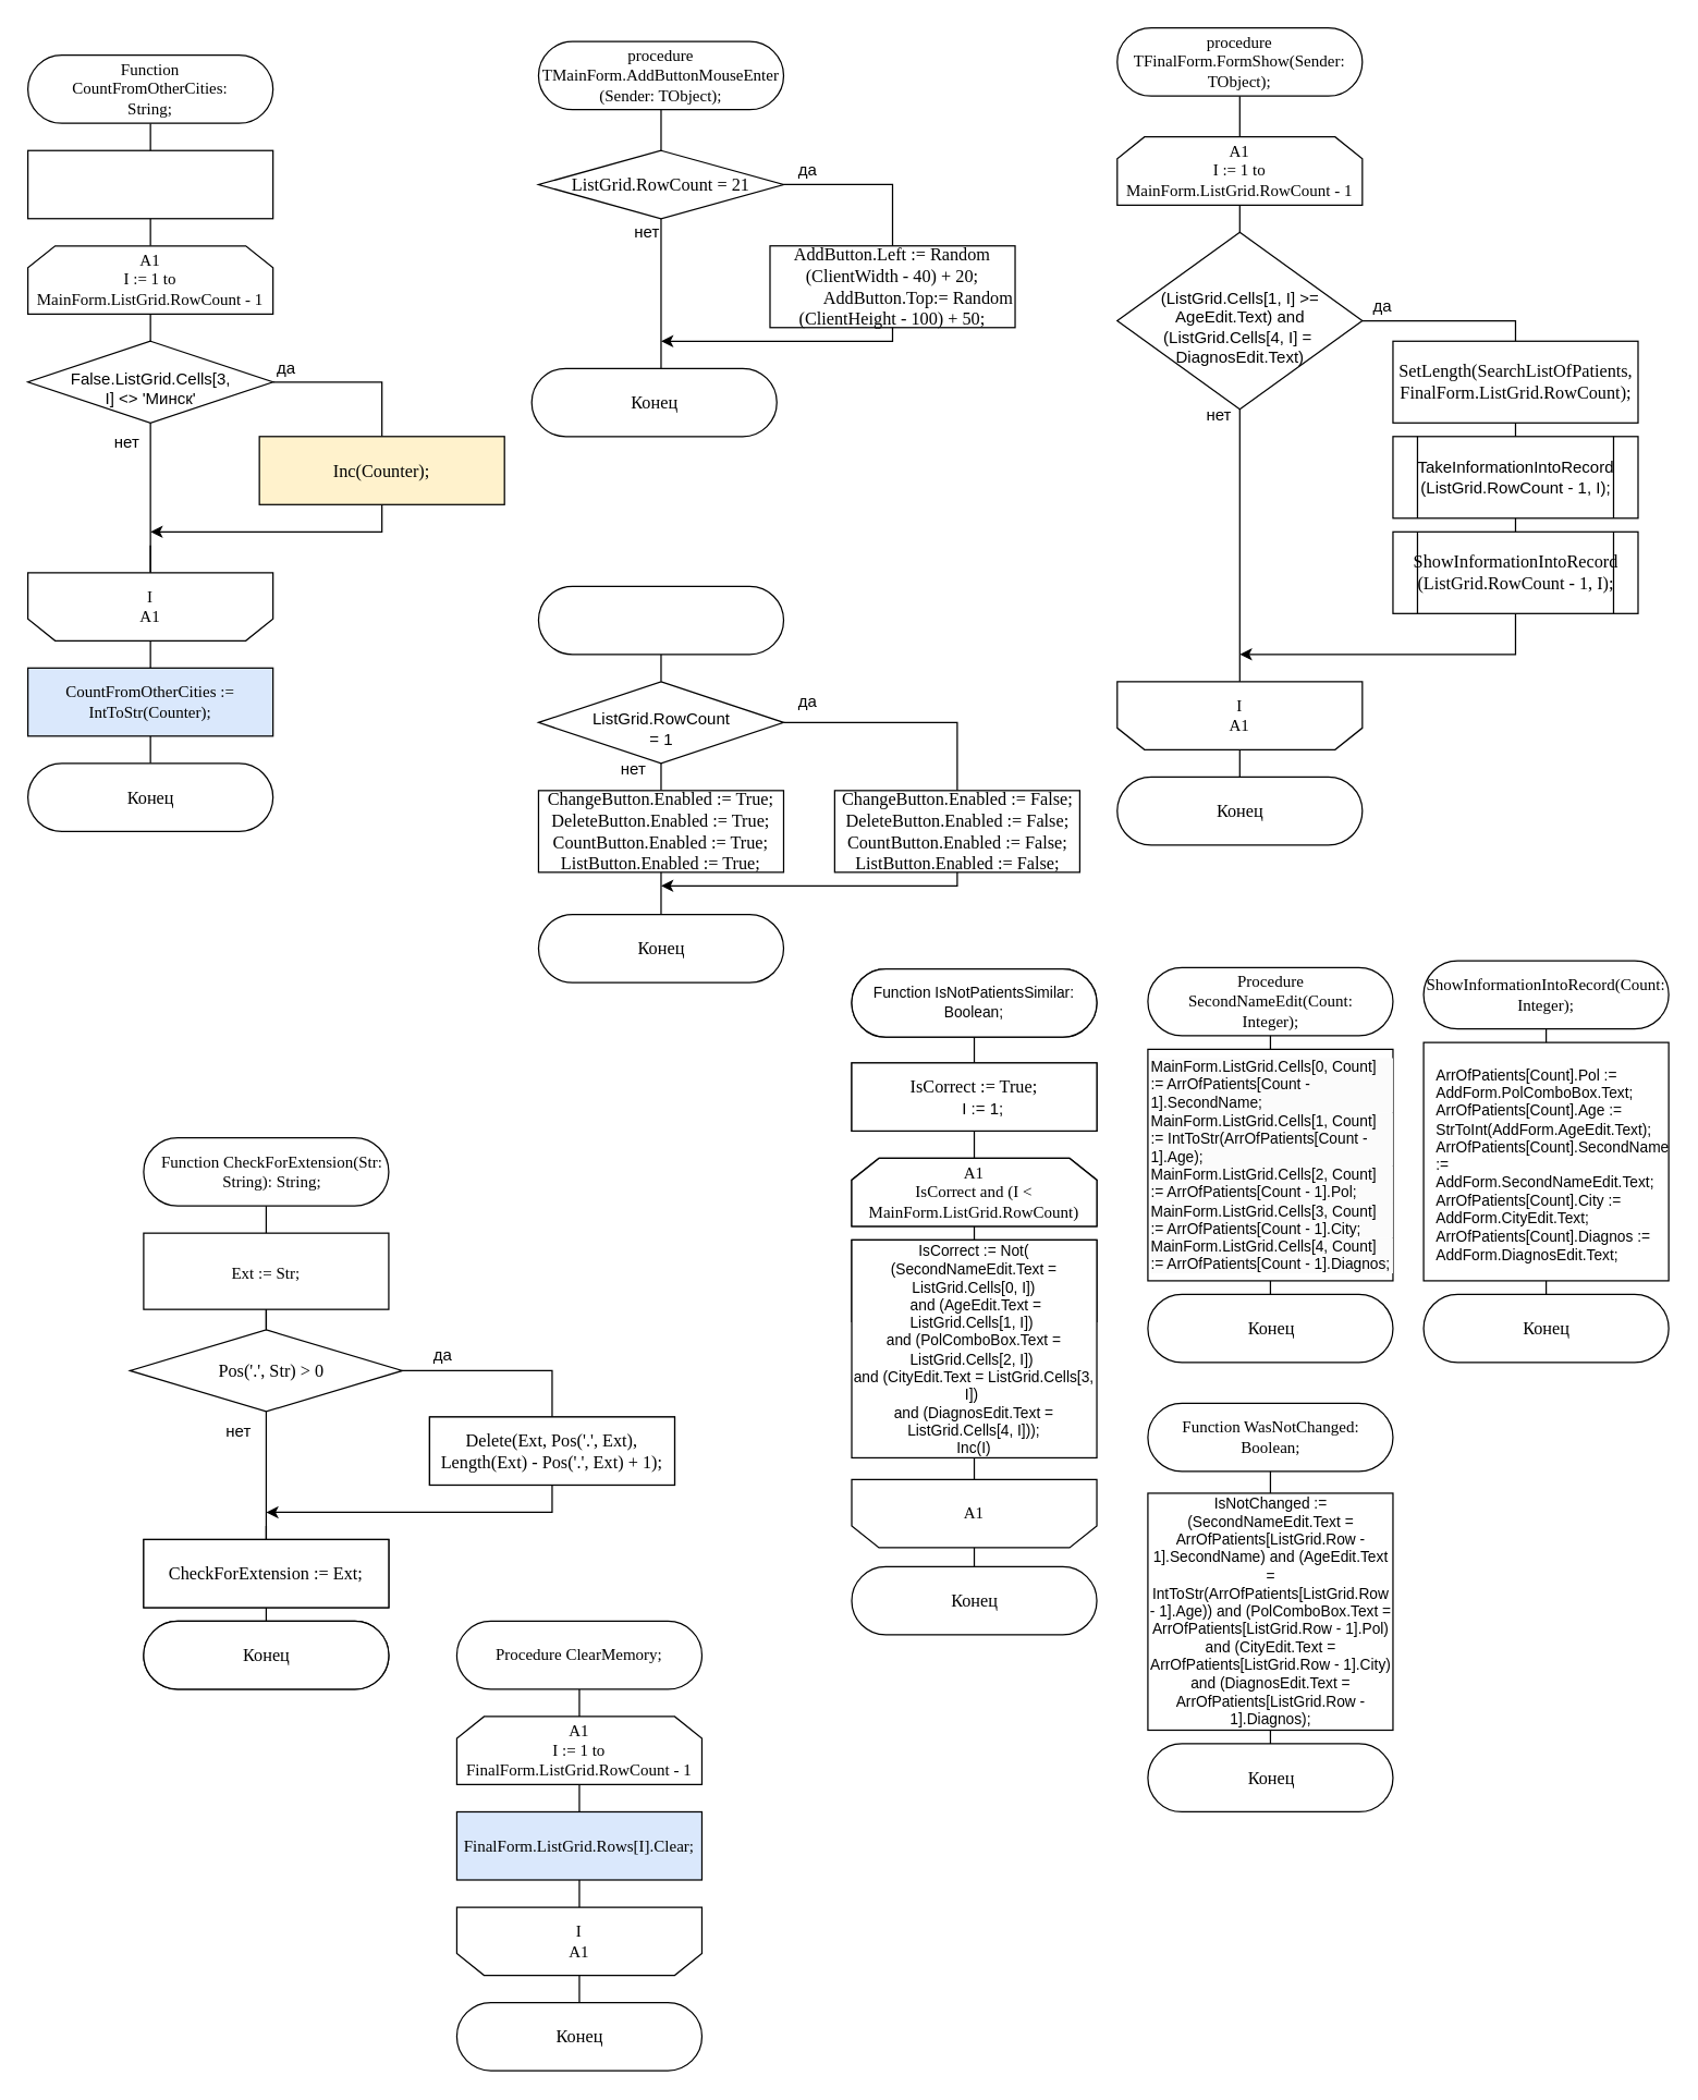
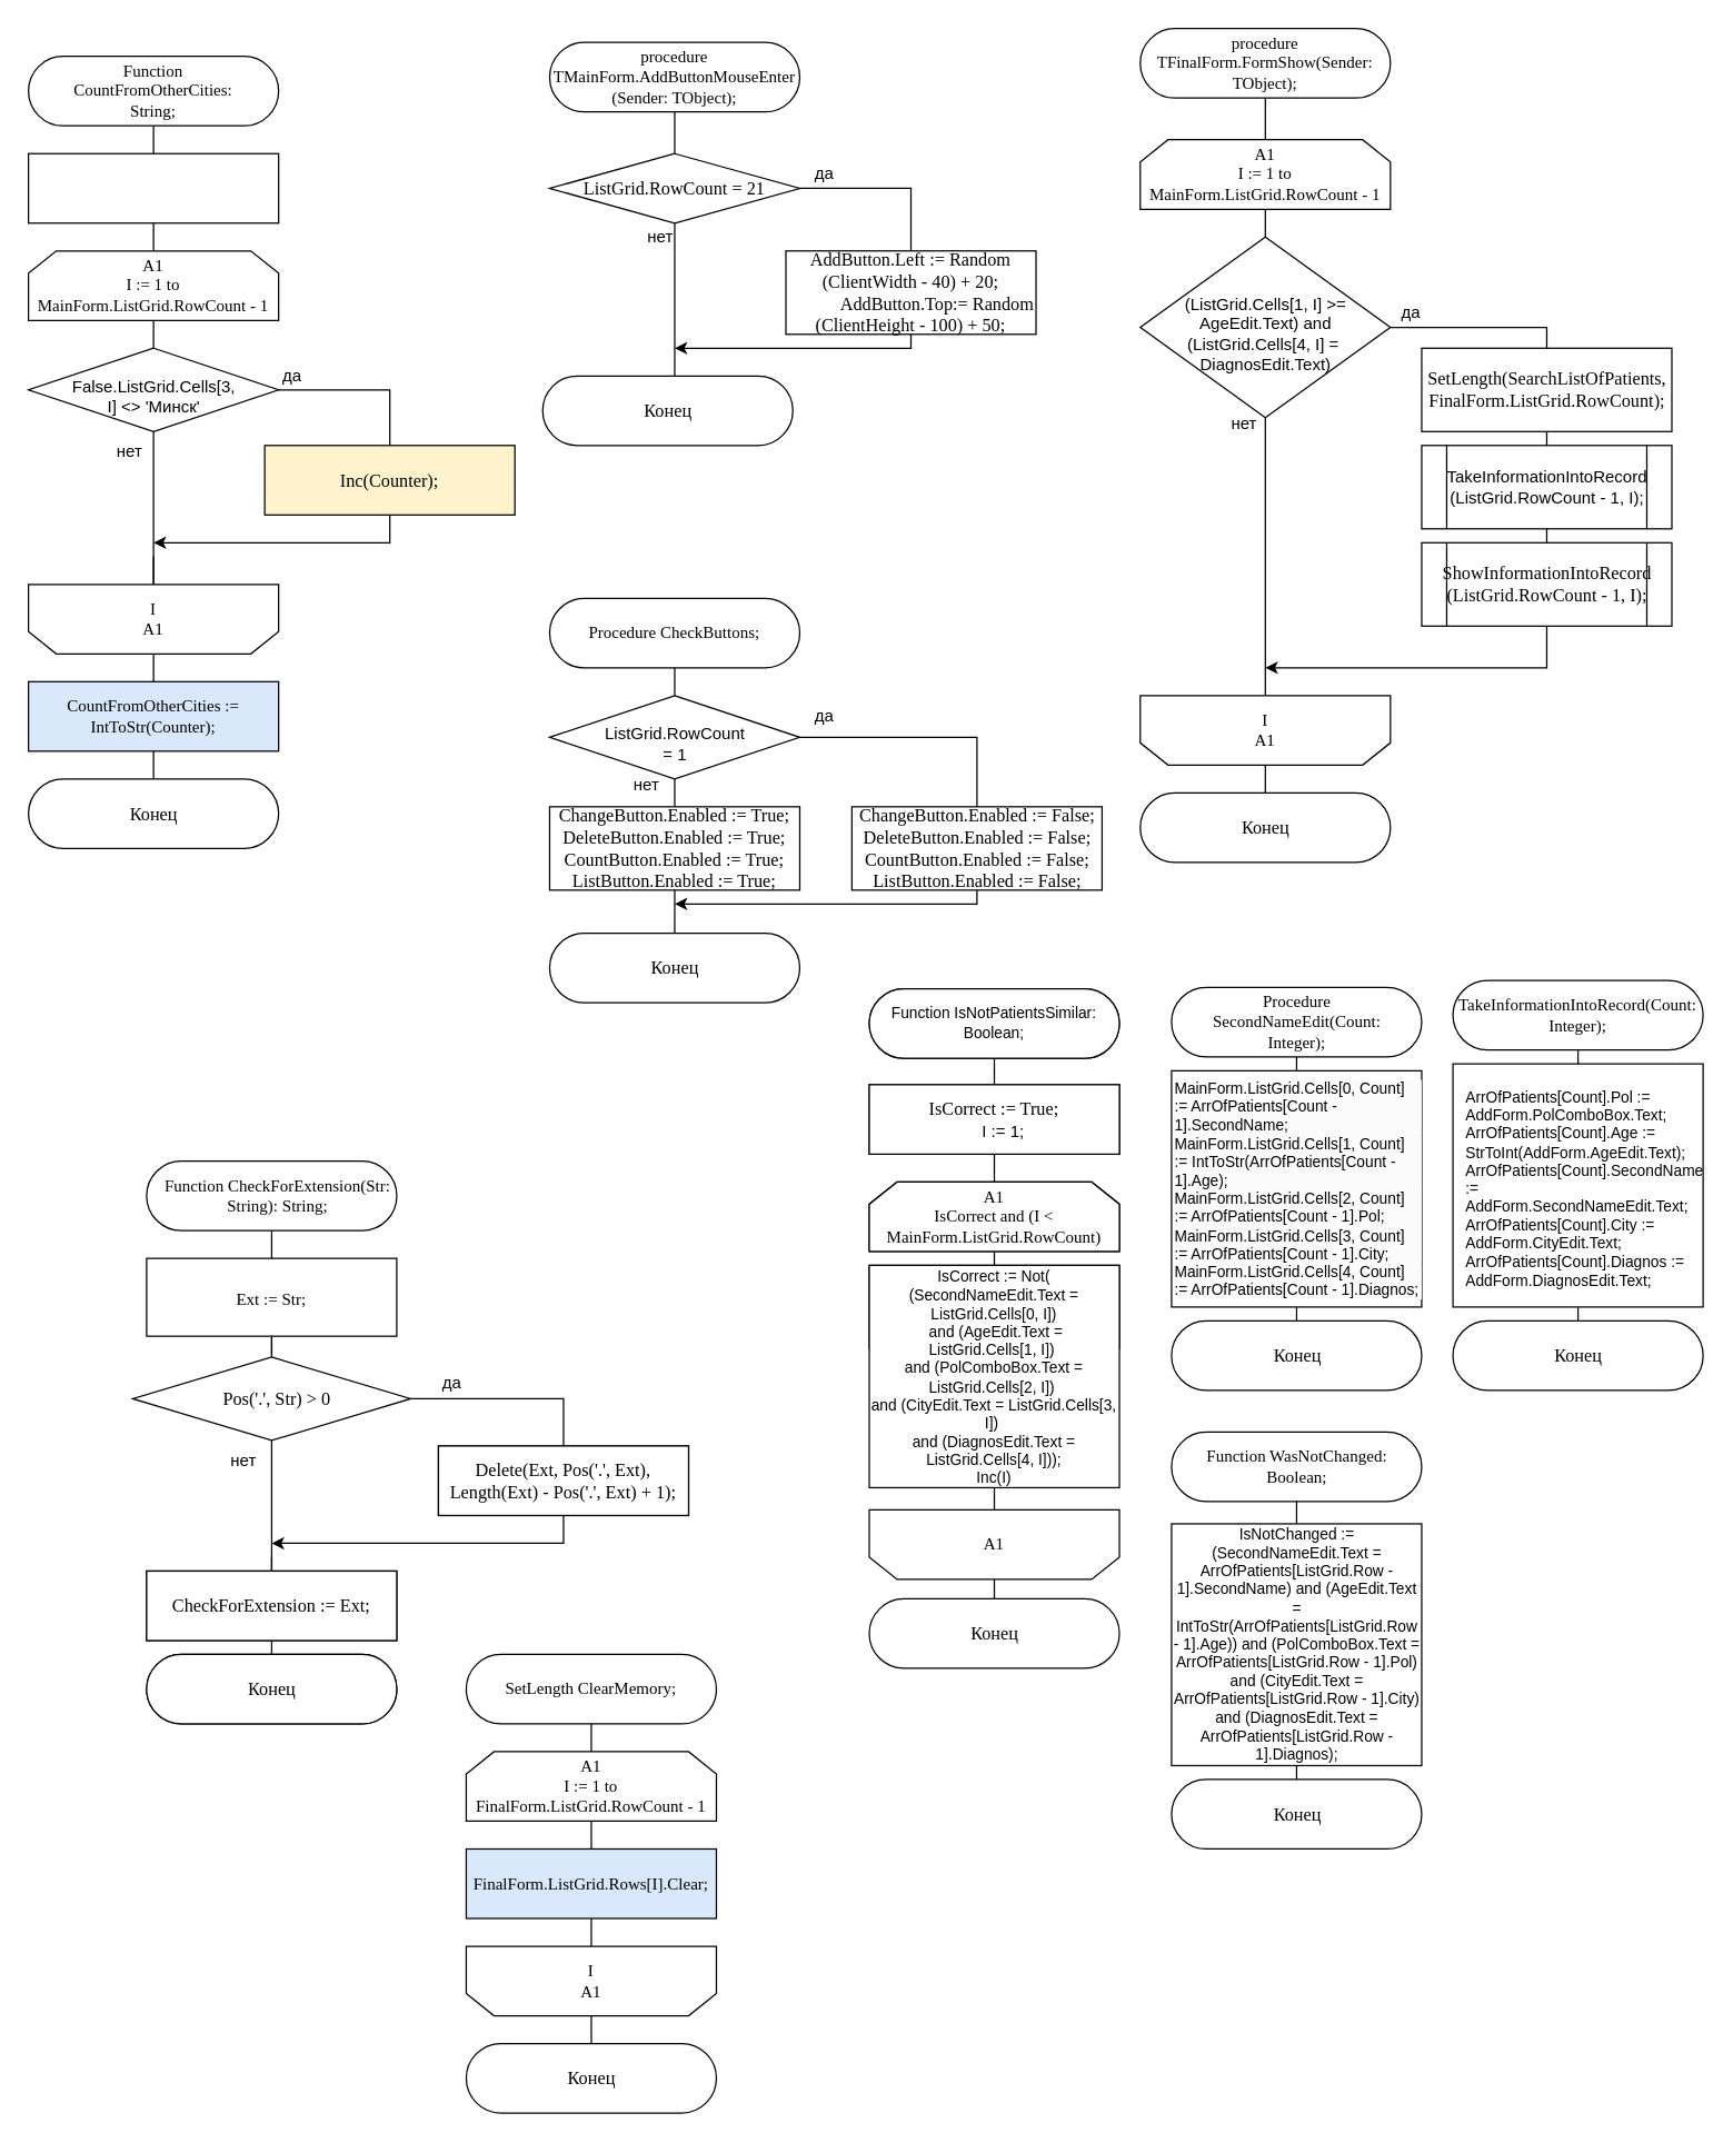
+ <mxCell id="39" value="Procedure CheckButtons;" style="text;html=1;strokeColor=none;fillColor=none;align=center;verticalAlign=middle;whiteSpace=wrap;rounded=0;fontFamily=Times New Roman;fontSize=12;" parent="1" vertex="1"><mxGeometry x="405" y="440" width="160" height="30" as="geometry" /></mxCell>
- <mxCell id="84" value="ShowInformationIntoRecord(Count: Integer);" style="text;html=1;strokeColor=none;fillColor=none;align=center;verticalAlign=middle;whiteSpace=wrap;rounded=0;fontFamily=Times New Roman;fontSize=12;" parent="1" vertex="1"><mxGeometry x="1055" y="715" width="160" height="30" as="geometry" /></mxCell>
+ <mxCell id="84" value="TakeInformationIntoRecord(Count: Integer);" style="text;html=1;strokeColor=none;fillColor=none;align=center;verticalAlign=middle;whiteSpace=wrap;rounded=0;fontFamily=Times New Roman;fontSize=12;" parent="1" vertex="1"><mxGeometry x="1055" y="715" width="160" height="30" as="geometry" /></mxCell>
- <mxCell id="107" value="Procedure ClearMemory;" style="text;html=1;strokeColor=none;fillColor=none;align=center;verticalAlign=middle;whiteSpace=wrap;rounded=0;fontFamily=Times New Roman;fontSize=12;" parent="1" vertex="1"><mxGeometry x="345" y="1200" width="160" height="30" as="geometry" /></mxCell>
+ <mxCell id="107" value="SetLength ClearMemory;" style="text;html=1;strokeColor=none;fillColor=none;align=center;verticalAlign=middle;whiteSpace=wrap;rounded=0;fontFamily=Times New Roman;fontSize=12;" parent="1" vertex="1"><mxGeometry x="345" y="1200" width="160" height="30" as="geometry" /></mxCell>
